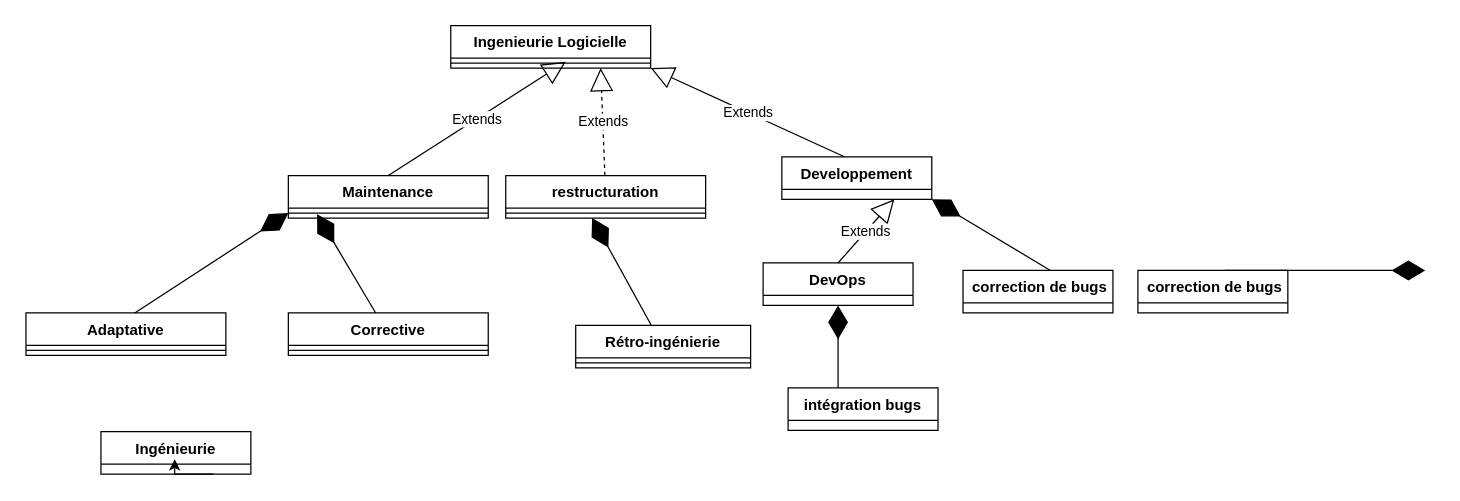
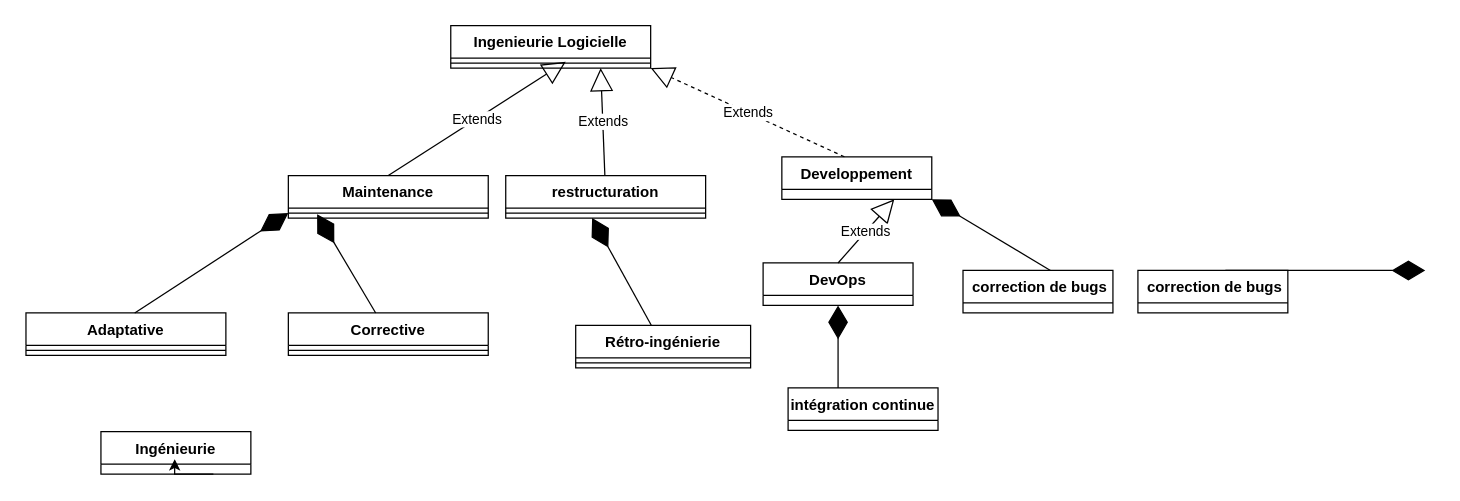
- <mxCell id="28" value="Extends" style="endArrow=block;endSize=16;endFill=0;html=1;entryX=1;entryY=1;entryDx=0;entryDy=0;exitX=0.417;exitY=0;exitDx=0;exitDy=0;exitPerimeter=0;" edge="1" parent="1" source="20" target="2"><mxGeometry width="160" relative="1" as="geometry"><mxPoint x="680" y="130" as="sourcePoint" /><mxPoint x="840" y="130" as="targetPoint" /></mxGeometry></mxCell>
+ <mxCell id="28" value="Extends" style="endArrow=block;endSize=16;endFill=0;html=1;entryX=1;entryY=1;entryDx=0;entryDy=0;exitX=0.417;exitY=0;exitDx=0;exitDy=0;exitPerimeter=0;dashed=1;" edge="1" parent="1" source="20" target="2"><mxGeometry width="160" relative="1" as="geometry"><mxPoint x="680" y="130" as="sourcePoint" /><mxPoint x="840" y="130" as="targetPoint" /></mxGeometry></mxCell>
- <mxCell id="13" value="Extends" style="endArrow=block;endSize=16;endFill=0;html=1;entryX=0.75;entryY=1;entryDx=0;entryDy=0;dashed=1;" edge="1" parent="1" source="6" target="2"><mxGeometry width="160" relative="1" as="geometry"><mxPoint x="320" y="150" as="sourcePoint" /><mxPoint x="402" y="89" as="targetPoint" /></mxGeometry></mxCell>
+ <mxCell id="13" value="Extends" style="endArrow=block;endSize=16;endFill=0;html=1;entryX=0.75;entryY=1;entryDx=0;entryDy=0;" edge="1" parent="1" source="6" target="2"><mxGeometry width="160" relative="1" as="geometry"><mxPoint x="320" y="150" as="sourcePoint" /><mxPoint x="402" y="89" as="targetPoint" /></mxGeometry></mxCell>
- <mxCell id="24" value="intégration bugs" style="swimlane;fontStyle=1;align=center;verticalAlign=top;childLayout=stackLayout;horizontal=1;startSize=26;horizontalStack=0;resizeParent=1;resizeParentMax=0;resizeLast=0;collapsible=1;marginBottom=0;" vertex="1" parent="1"><mxGeometry x="630" y="310" width="120" height="34" as="geometry" /></mxCell>
+ <mxCell id="24" value="intégration continue" style="swimlane;fontStyle=1;align=center;verticalAlign=top;childLayout=stackLayout;horizontal=1;startSize=26;horizontalStack=0;resizeParent=1;resizeParentMax=0;resizeLast=0;collapsible=1;marginBottom=0;" vertex="1" parent="1"><mxGeometry x="630" y="310" width="120" height="34" as="geometry" /></mxCell>
